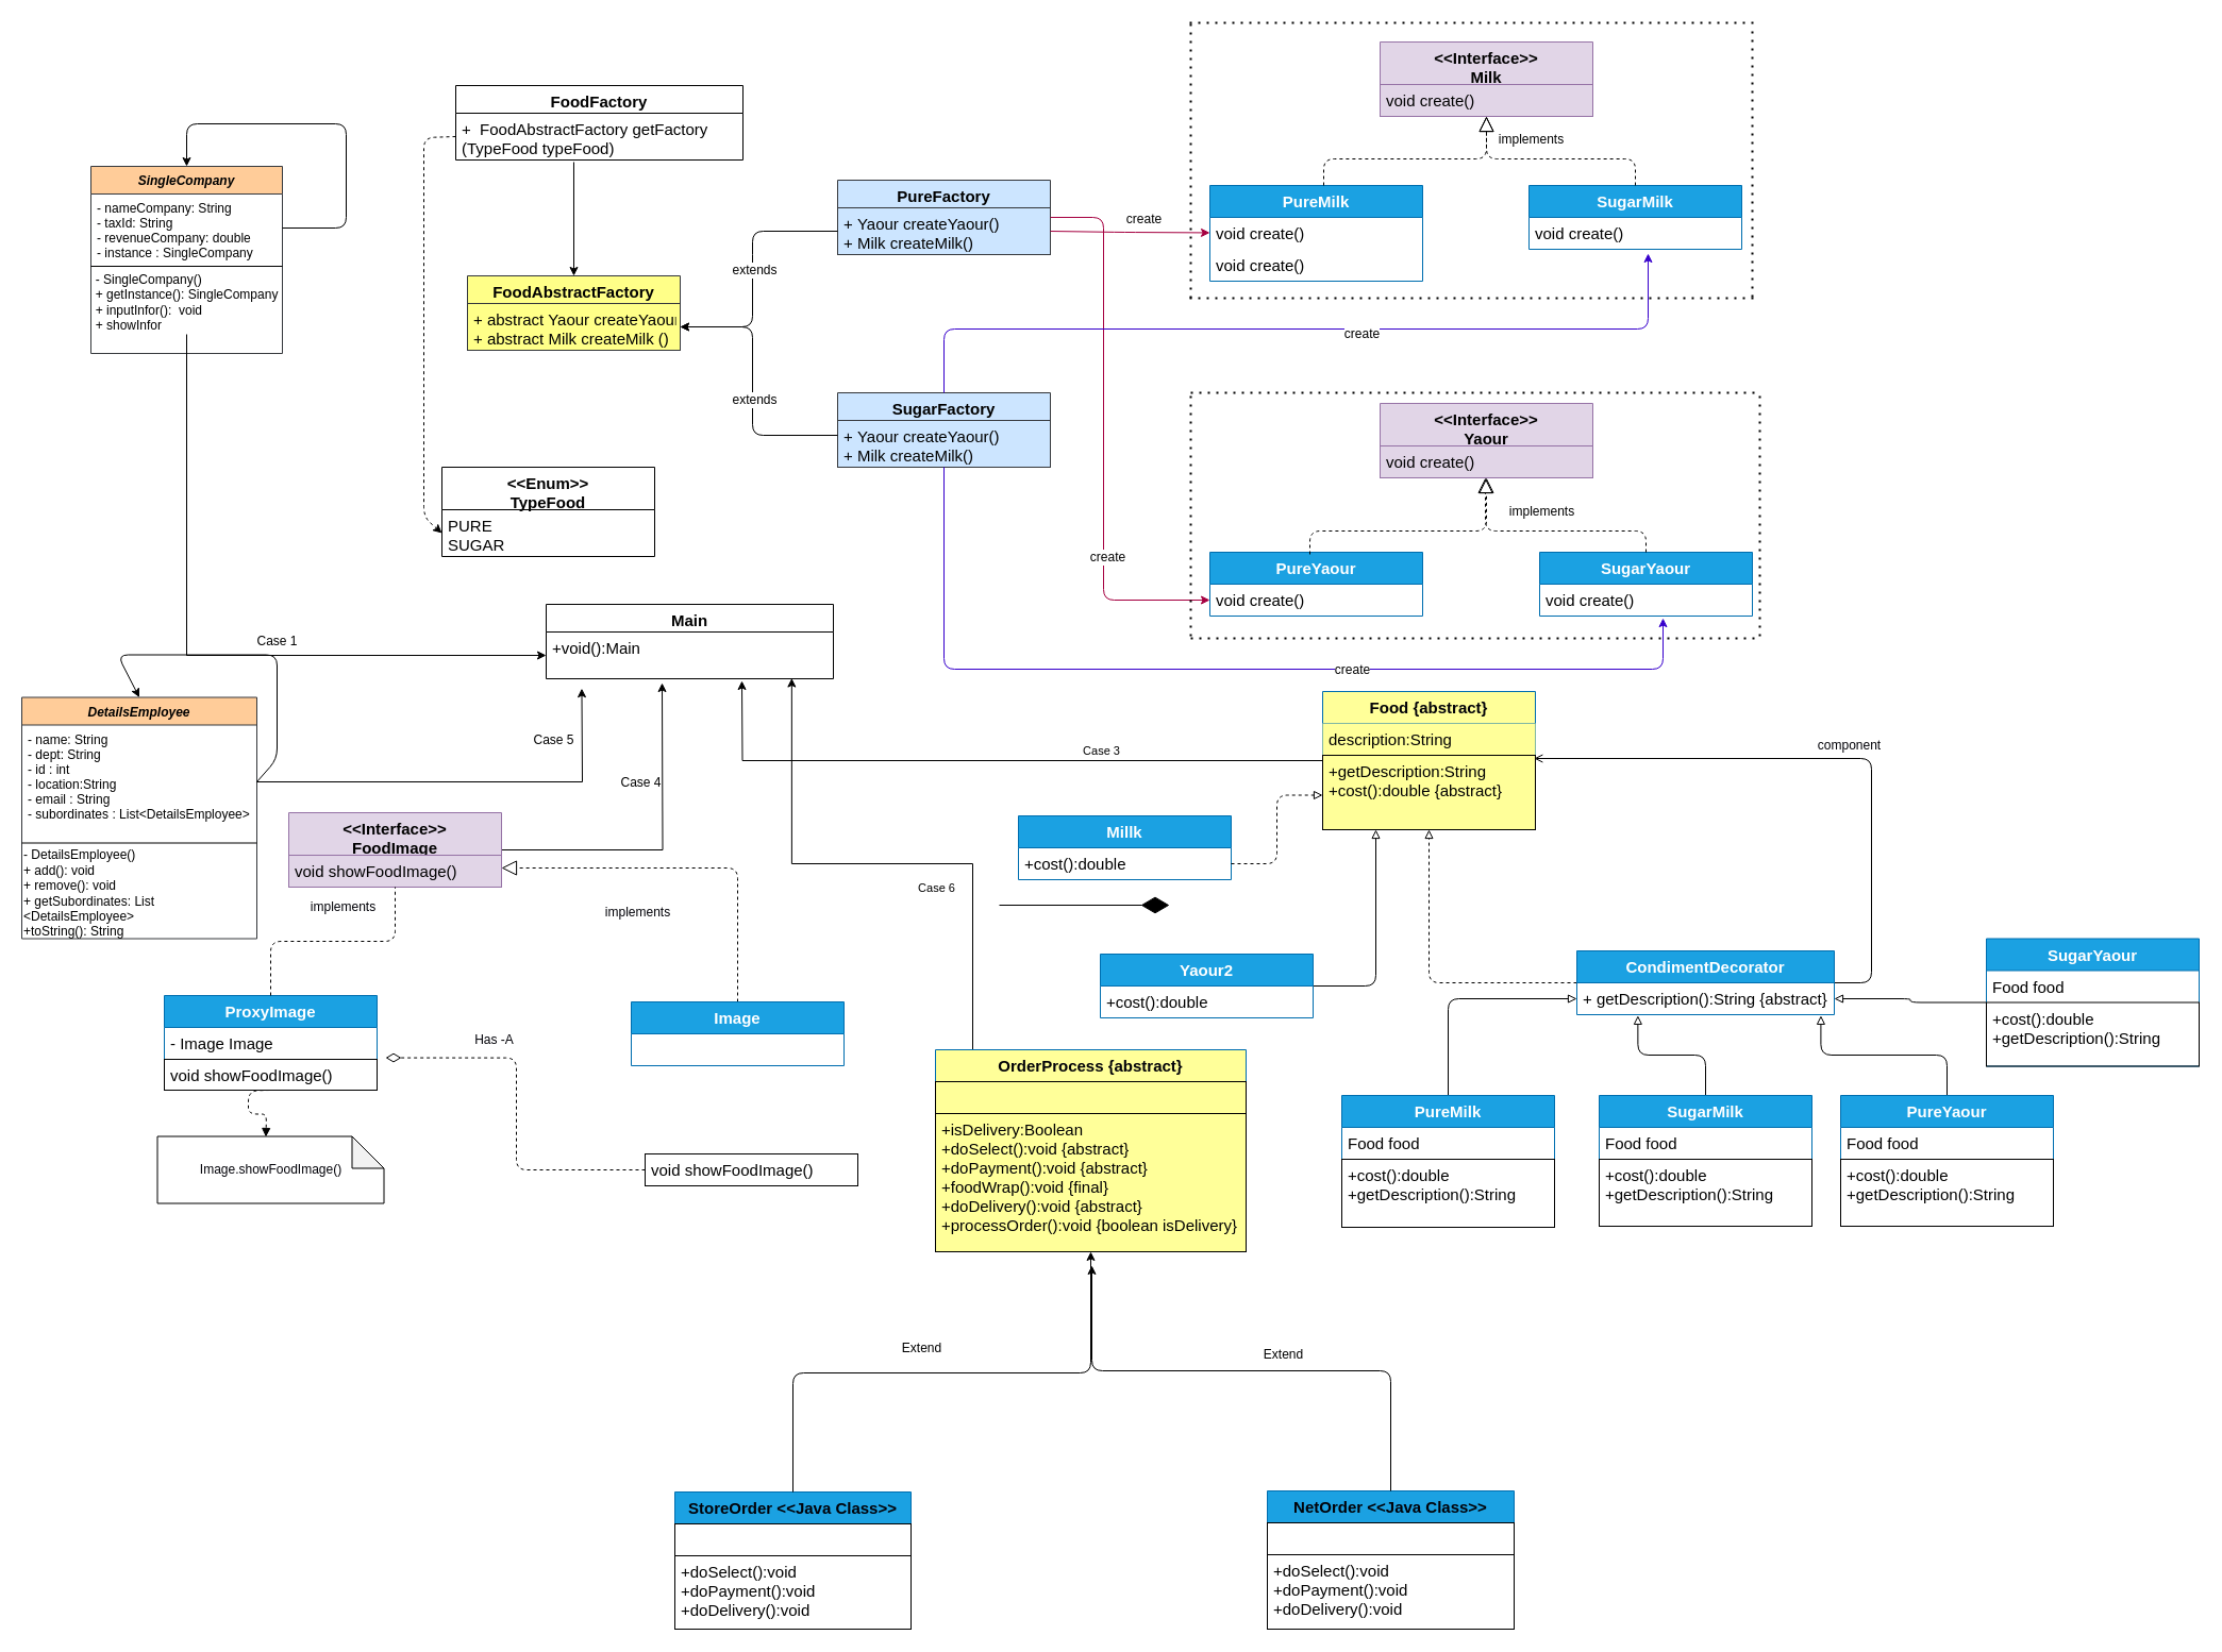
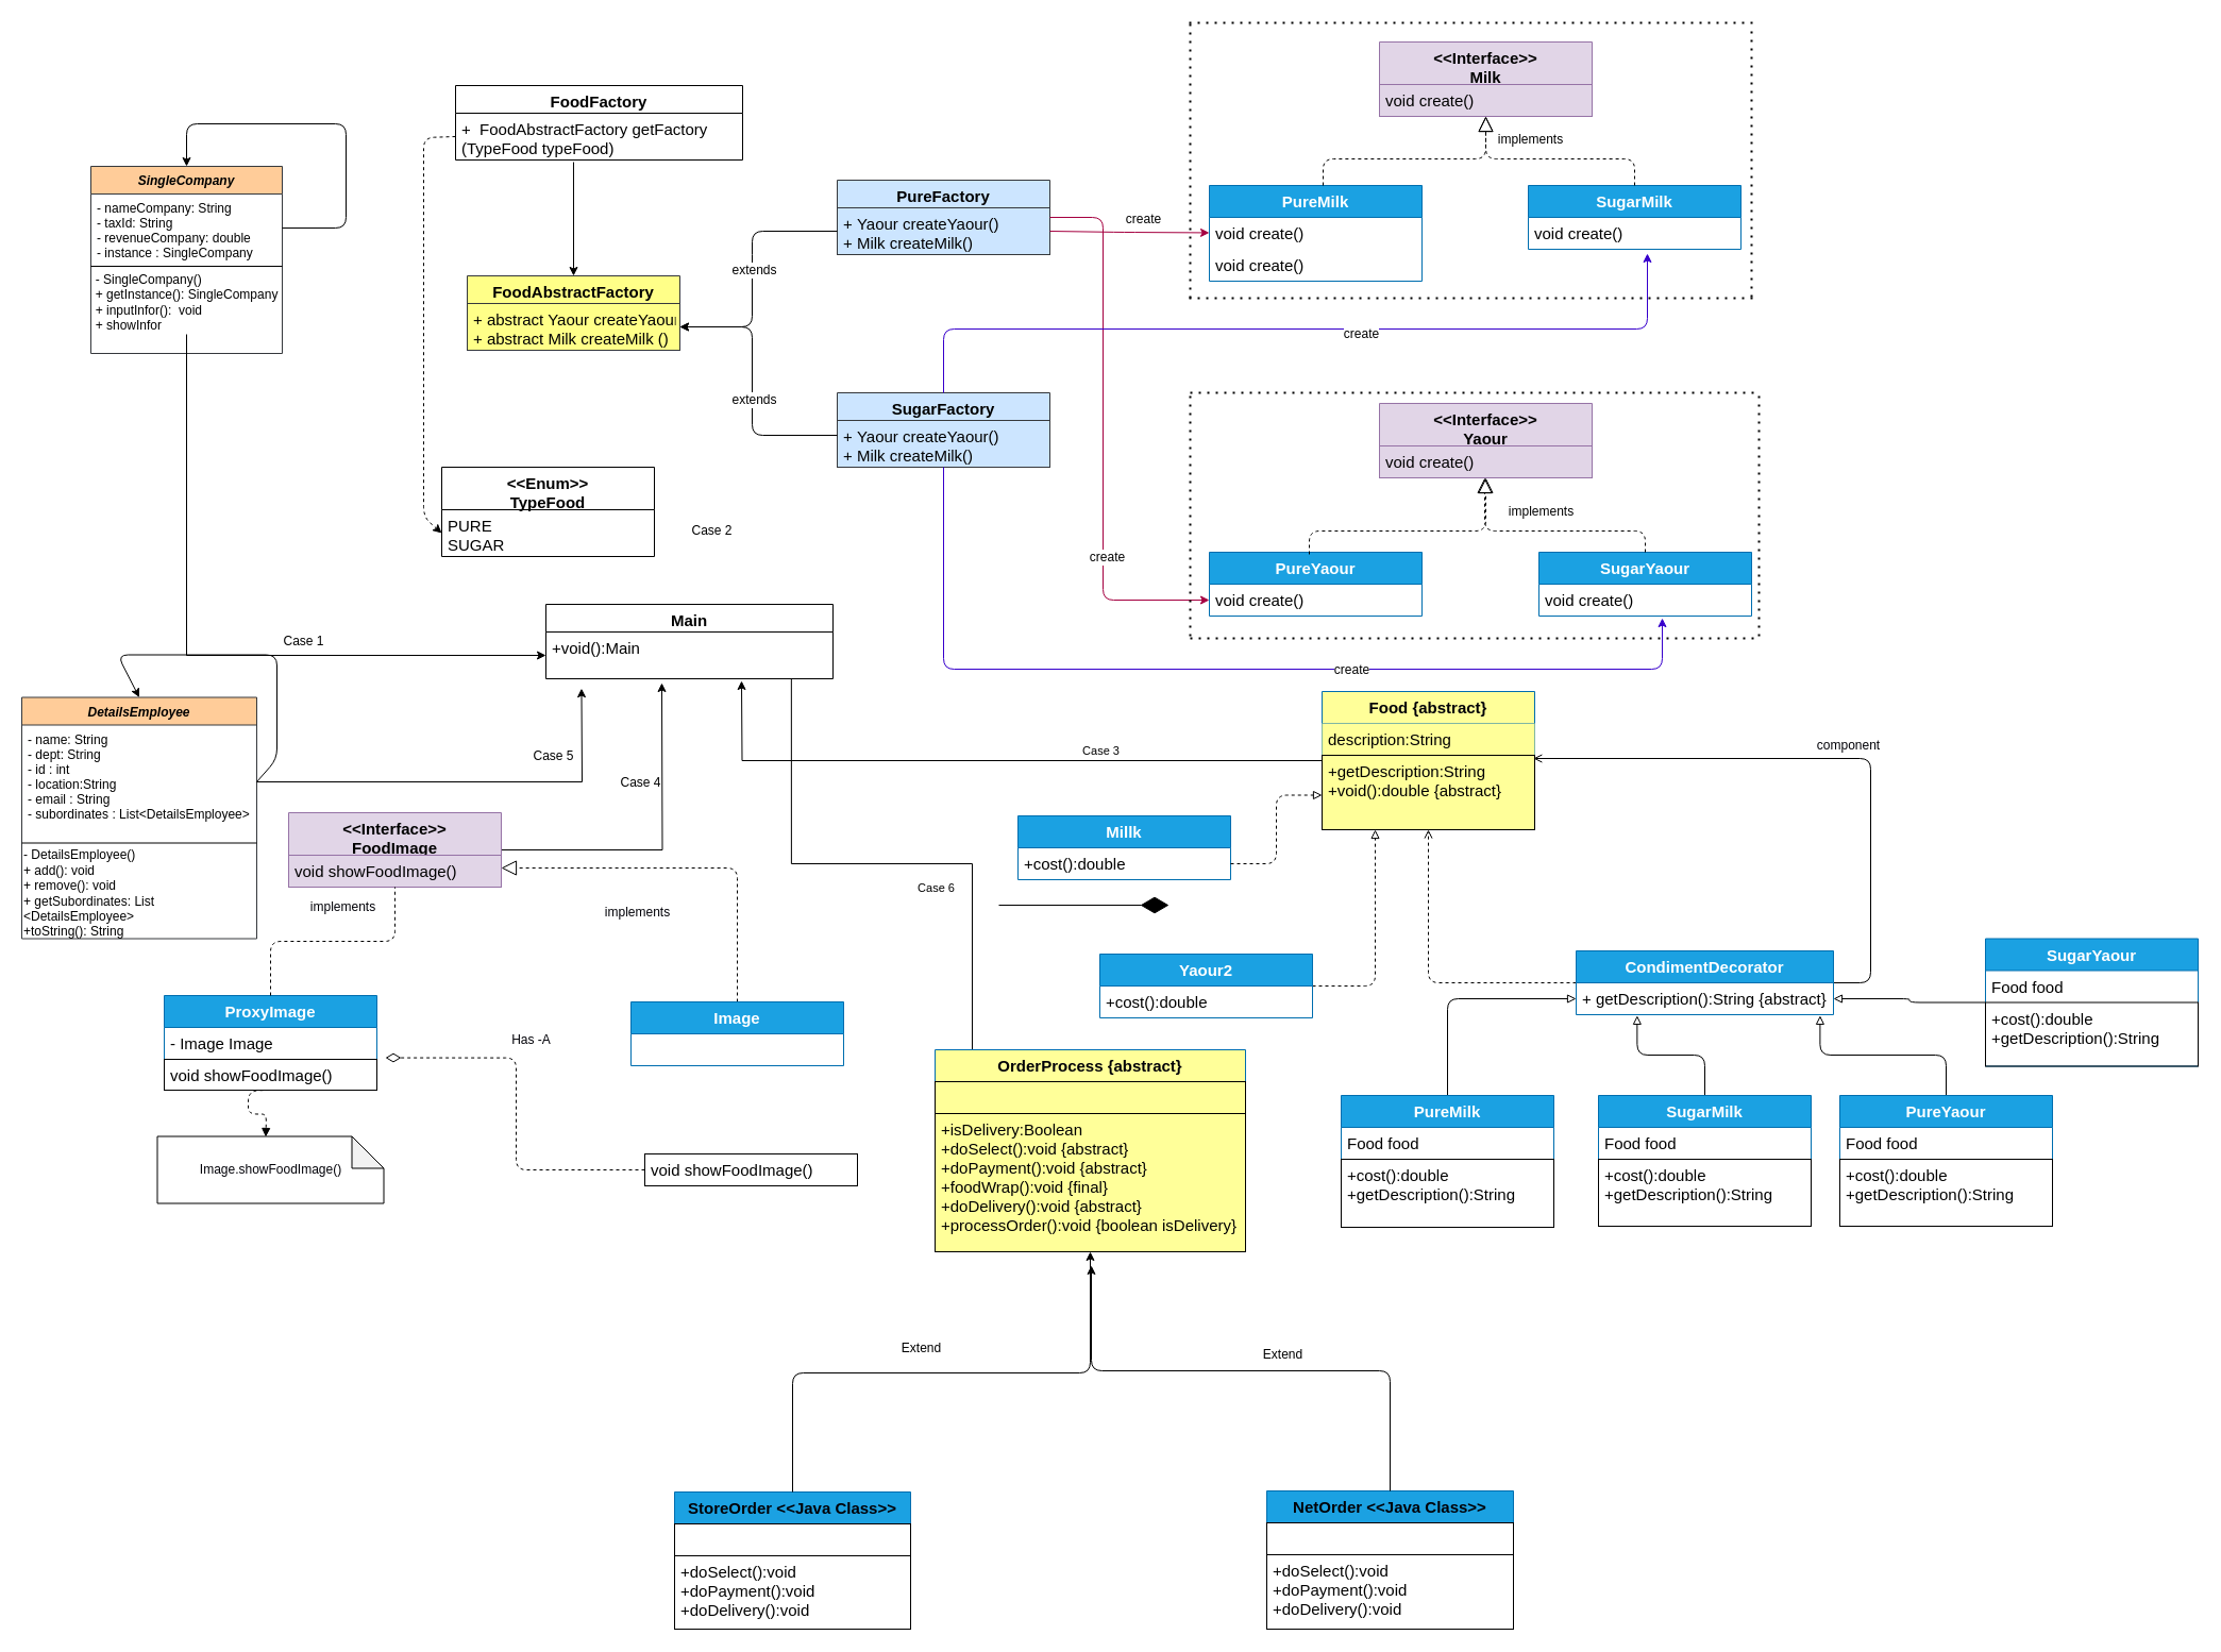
+ <mxCell id="157" value="Case 2" style="text;html=1;align=center;verticalAlign=middle;resizable=0;points=[];autosize=1;strokeColor=none;" vertex="1" parent="1"><mxGeometry x="645" y="490" width="48" height="18" as="geometry" /></mxCell>
- <mxCell id="156" value="Case 1" style="text;html=1;align=center;verticalAlign=middle;resizable=0;points=[];autosize=1;strokeColor=none;" vertex="1" parent="1"><mxGeometry x="236" y="594" width="48" height="18" as="geometry" /></mxCell>
+ <mxCell id="156" value="Case 1" style="text;html=1;align=center;verticalAlign=middle;resizable=0;points=[];autosize=1;strokeColor=none;" vertex="1" parent="1"><mxGeometry x="261" y="594" width="48" height="18" as="geometry" /></mxCell>
- <mxCell id="128" style="edgeStyle=orthogonalEdgeStyle;rounded=0;orthogonalLoop=1;jettySize=auto;html=1;entryX=0.855;entryY=0.989;entryDx=0;entryDy=0;entryPerimeter=0;" edge="1" parent="1" source="130" target="153"><mxGeometry relative="1" as="geometry"><Array as="points"><mxPoint x="914" y="812" /><mxPoint x="744" y="812" /></Array></mxGeometry></mxCell>
+ <mxCell id="128" style="edgeStyle=orthogonalEdgeStyle;rounded=0;orthogonalLoop=1;jettySize=auto;html=1;entryX=0.855;entryY=0.989;entryDx=0;entryDy=0;entryPerimeter=0;endArrow=none;" edge="1" parent="1" source="130" target="153"><mxGeometry relative="1" as="geometry"><Array as="points"><mxPoint x="914" y="812" /><mxPoint x="744" y="812" /></Array></mxGeometry></mxCell>
- <mxCell id="161" value="Case 5" style="text;html=1;align=center;verticalAlign=middle;resizable=0;points=[];autosize=1;strokeColor=none;" vertex="1" parent="1"><mxGeometry x="496" y="687" width="48" height="18" as="geometry" /></mxCell>
+ <mxCell id="161" value="Case 5" style="text;html=1;align=center;verticalAlign=middle;resizable=0;points=[];autosize=1;strokeColor=none;" vertex="1" parent="1"><mxGeometry x="496" y="702" width="48" height="18" as="geometry" /></mxCell>
- <mxCell id="87" value="+getDescription:String&#10;+cost():double {abstract}" style="text;align=left;verticalAlign=top;spacingLeft=4;spacingRight=4;overflow=hidden;rotatable=0;points=[[0,0.5],[1,0.5]];portConstraint=eastwest;fontSize=15;strokeColor=#000000;fillColor=#FFFF99;" parent="85" vertex="1"><mxGeometry y="60" width="200" height="70" as="geometry" /></mxCell>
+ <mxCell id="87" value="+getDescription:String&#10;+void():double {abstract}" style="text;align=left;verticalAlign=top;spacingLeft=4;spacingRight=4;overflow=hidden;rotatable=0;points=[[0,0.5],[1,0.5]];portConstraint=eastwest;fontSize=15;strokeColor=#000000;fillColor=#FFFF99;" parent="85" vertex="1"><mxGeometry y="60" width="200" height="70" as="geometry" /></mxCell>
- <mxCell id="97" style="edgeStyle=orthogonalEdgeStyle;rounded=1;orthogonalLoop=1;jettySize=auto;html=1;entryX=0.5;entryY=1;entryDx=0;entryDy=0;dashed=1;fontColor=#020208;endArrow=block;endFill=0;startSize=6;endSize=6;" parent="1" source="99" target="85" edge="1"><mxGeometry relative="1" as="geometry" /></mxCell>
+ <mxCell id="97" style="edgeStyle=orthogonalEdgeStyle;rounded=1;orthogonalLoop=1;jettySize=auto;html=1;entryX=0.5;entryY=1;entryDx=0;entryDy=0;dashed=1;fontColor=#020208;endArrow=open;endFill=0;startSize=6;endSize=6;" parent="1" source="99" target="85" edge="1"><mxGeometry relative="1" as="geometry" /></mxCell>
- <mxCell id="92" style="edgeStyle=orthogonalEdgeStyle;rounded=1;orthogonalLoop=1;jettySize=auto;html=1;entryX=0.25;entryY=1;entryDx=0;entryDy=0;dashed=0;fontColor=#020208;endArrow=block;endFill=0;startSize=6;endSize=6;" parent="1" source="93" target="85" edge="1"><mxGeometry relative="1" as="geometry" /></mxCell>
+ <mxCell id="92" style="edgeStyle=orthogonalEdgeStyle;rounded=1;orthogonalLoop=1;jettySize=auto;html=1;entryX=0.25;entryY=1;entryDx=0;entryDy=0;dashed=1;fontColor=#020208;endArrow=block;endFill=0;startSize=6;endSize=6;" parent="1" source="93" target="85" edge="1"><mxGeometry relative="1" as="geometry" /></mxCell>
- <mxCell id="81" value="&lt;font color=&quot;#020208&quot;&gt;Has -A&lt;/font&gt;" style="text;html=1;align=center;verticalAlign=middle;resizable=0;points=[];autosize=1;strokeColor=none;fontColor=#FFFFFF;" parent="1" vertex="1"><mxGeometry x="441" y="969" width="45" height="18" as="geometry" /></mxCell>
+ <mxCell id="81" value="&lt;font color=&quot;#020208&quot;&gt;Has -A&lt;/font&gt;" style="text;html=1;align=center;verticalAlign=middle;resizable=0;points=[];autosize=1;strokeColor=none;fontColor=#FFFFFF;" parent="1" vertex="1"><mxGeometry x="476" y="969" width="45" height="18" as="geometry" /></mxCell>
